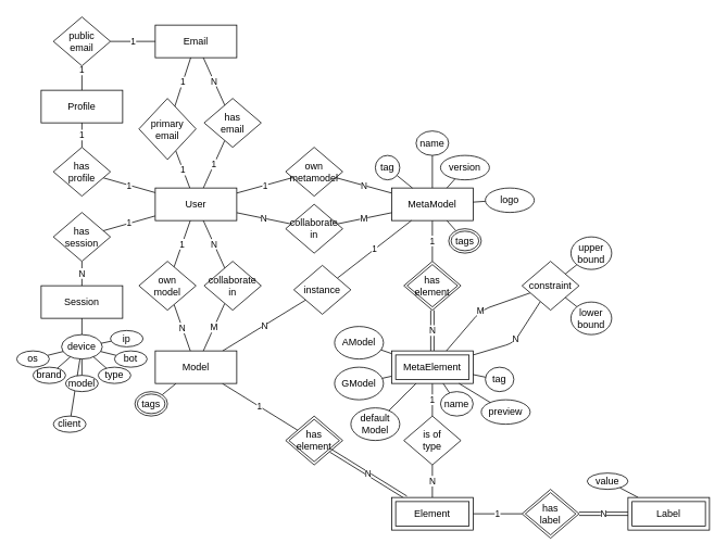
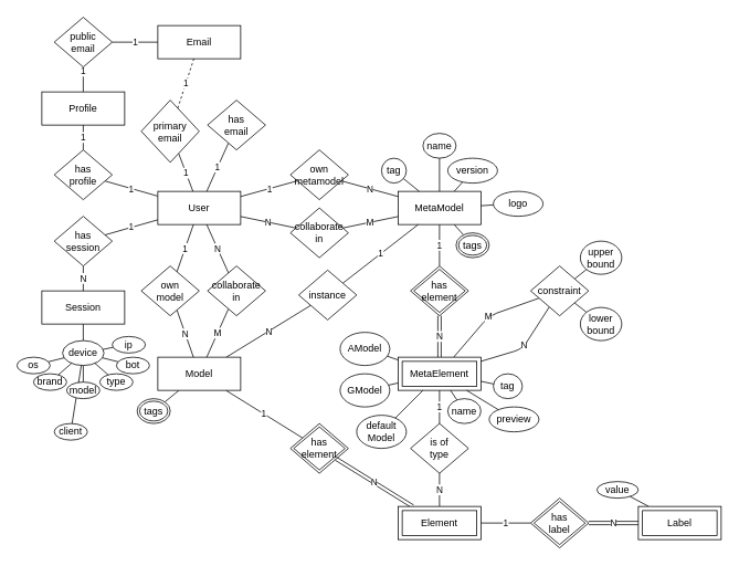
- <mxCell id="17" value="N" style="edgeStyle=none;html=1;endArrow=none;endFill=0;" parent="1" source="18" target="9" edge="1"><mxGeometry relative="1" as="geometry" /></mxCell>
- <mxCell id="11" value="1" style="edgeStyle=none;html=1;endArrow=none;endFill=0;" parent="1" source="12" target="9" edge="1"><mxGeometry relative="1" as="geometry" /></mxCell>
+ <mxCell id="11" value="1" style="edgeStyle=none;html=1;endArrow=none;endFill=0;dashed=1;" parent="1" source="12" target="9" edge="1"><mxGeometry relative="1" as="geometry" /></mxCell>
